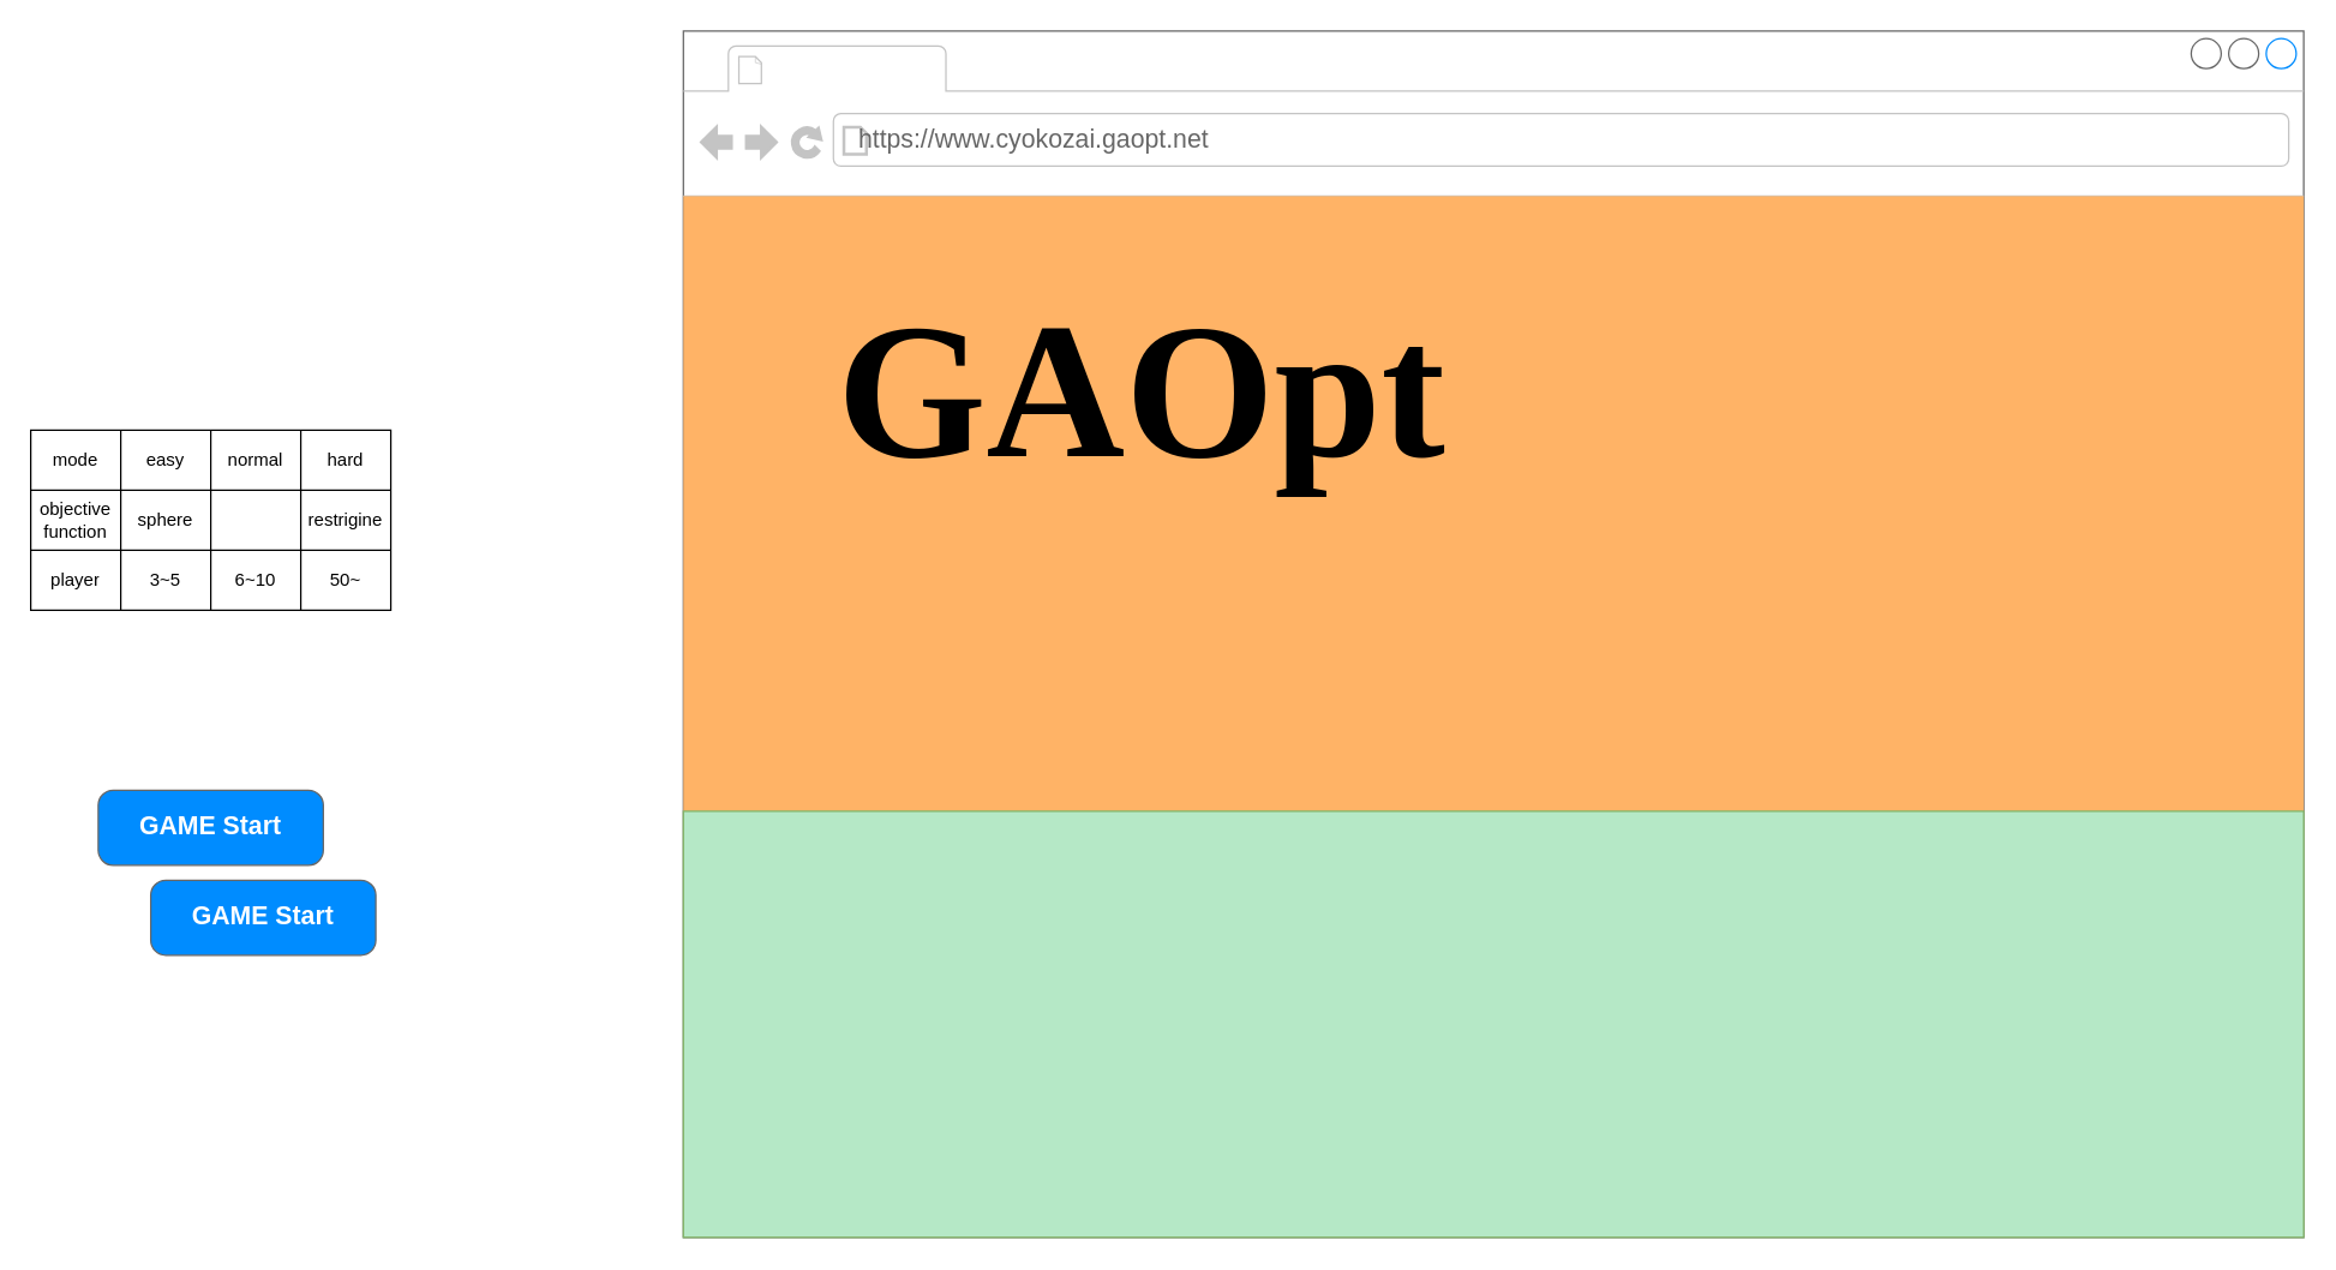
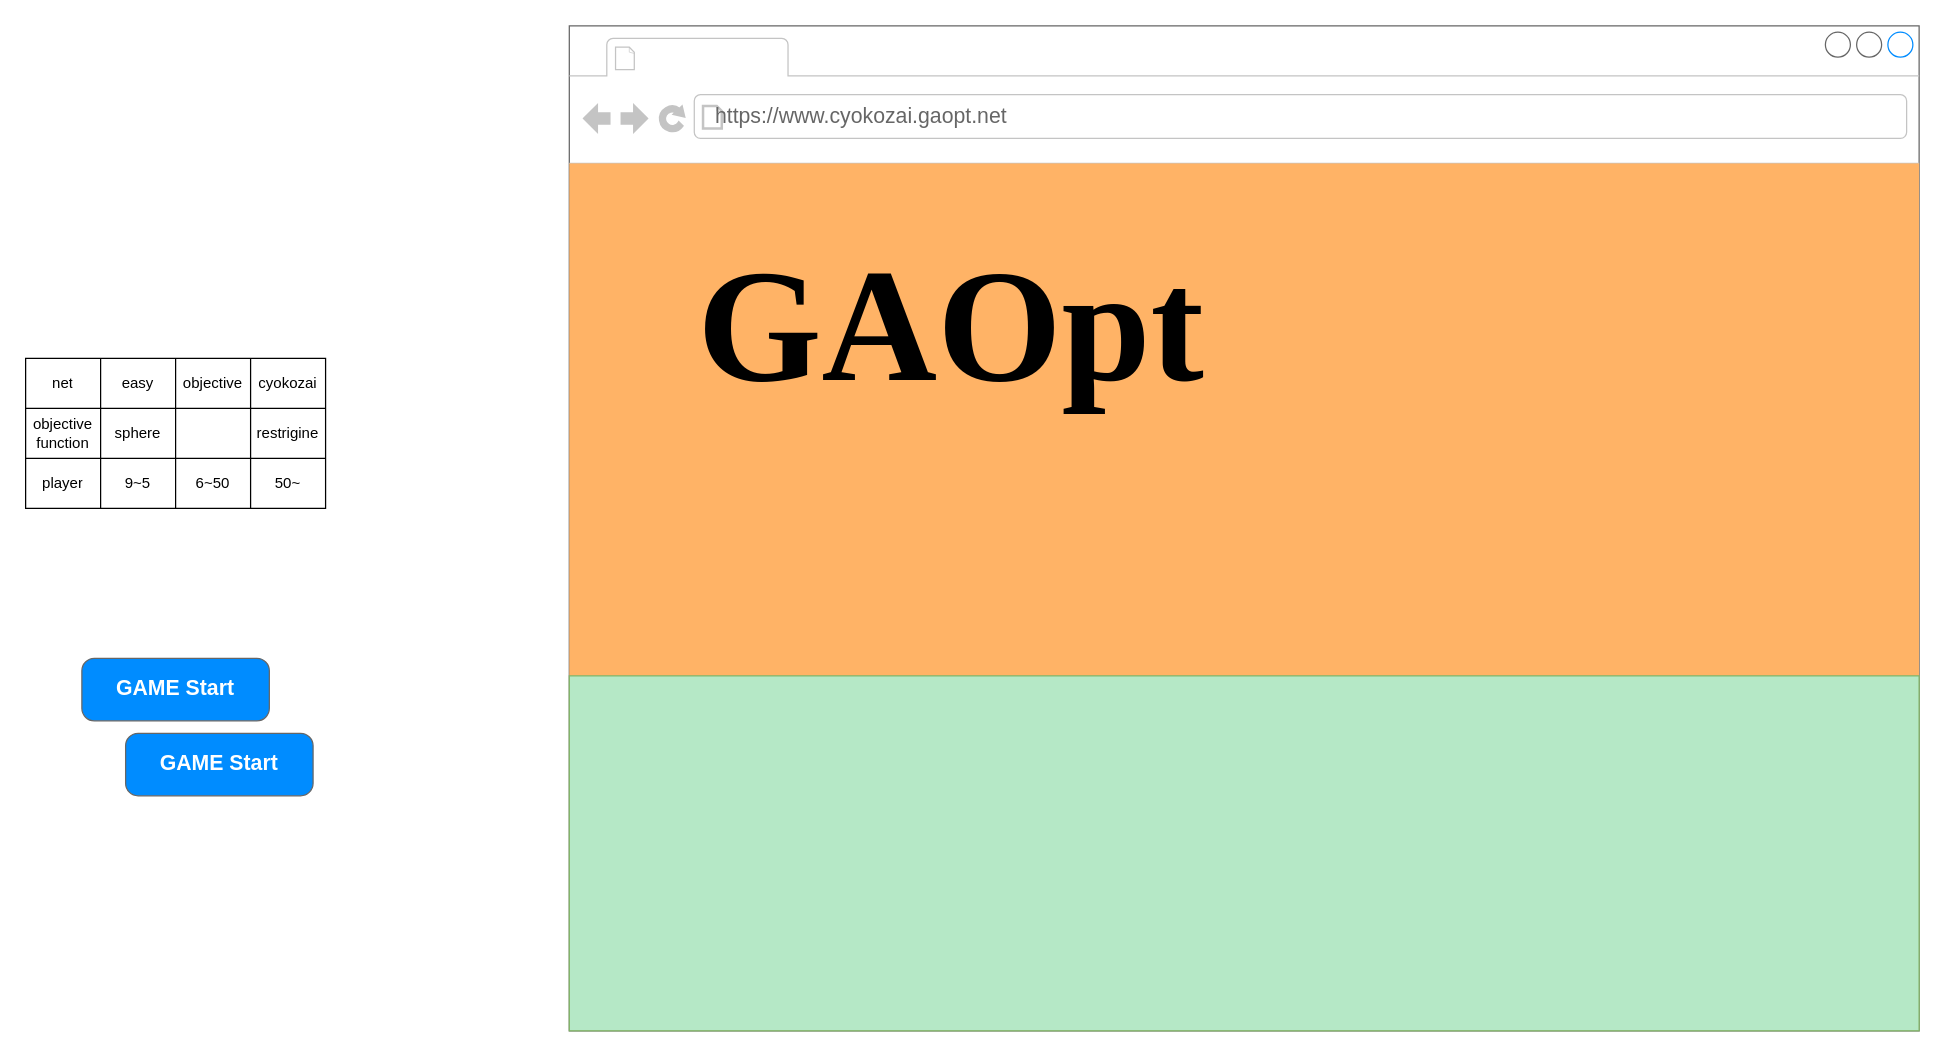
- <mxCell id="9" value="mode" style="shape=partialRectangle;html=1;whiteSpace=wrap;connectable=0;overflow=hidden;fillColor=none;top=0;left=0;bottom=0;right=0;pointerEvents=1;" vertex="1" parent="8"><mxGeometry width="60" height="40" as="geometry"><mxRectangle width="60" height="40" as="alternateBounds" /></mxGeometry></mxCell>
+ <mxCell id="9" value="net" style="shape=partialRectangle;html=1;whiteSpace=wrap;connectable=0;overflow=hidden;fillColor=none;top=0;left=0;bottom=0;right=0;pointerEvents=1;" vertex="1" parent="8"><mxGeometry width="60" height="40" as="geometry"><mxRectangle width="60" height="40" as="alternateBounds" /></mxGeometry></mxCell>
- <mxCell id="11" value="normal" style="shape=partialRectangle;html=1;whiteSpace=wrap;connectable=0;overflow=hidden;fillColor=none;top=0;left=0;bottom=0;right=0;pointerEvents=1;" vertex="1" parent="8"><mxGeometry x="120" width="60" height="40" as="geometry"><mxRectangle width="60" height="40" as="alternateBounds" /></mxGeometry></mxCell>
+ <mxCell id="11" value="objective" style="shape=partialRectangle;html=1;whiteSpace=wrap;connectable=0;overflow=hidden;fillColor=none;top=0;left=0;bottom=0;right=0;pointerEvents=1;" vertex="1" parent="8"><mxGeometry x="120" width="60" height="40" as="geometry"><mxRectangle width="60" height="40" as="alternateBounds" /></mxGeometry></mxCell>
- <mxCell id="12" value="hard" style="shape=partialRectangle;html=1;whiteSpace=wrap;connectable=0;overflow=hidden;fillColor=none;top=0;left=0;bottom=0;right=0;pointerEvents=1;" vertex="1" parent="8"><mxGeometry x="180" width="60" height="40" as="geometry"><mxRectangle width="60" height="40" as="alternateBounds" /></mxGeometry></mxCell>
+ <mxCell id="12" value="cyokozai" style="shape=partialRectangle;html=1;whiteSpace=wrap;connectable=0;overflow=hidden;fillColor=none;top=0;left=0;bottom=0;right=0;pointerEvents=1;" vertex="1" parent="8"><mxGeometry x="180" width="60" height="40" as="geometry"><mxRectangle width="60" height="40" as="alternateBounds" /></mxGeometry></mxCell>
- <mxCell id="20" value="3~5" style="shape=partialRectangle;html=1;whiteSpace=wrap;connectable=0;overflow=hidden;fillColor=none;top=0;left=0;bottom=0;right=0;pointerEvents=1;" vertex="1" parent="18"><mxGeometry x="60" width="60" height="40" as="geometry"><mxRectangle width="60" height="40" as="alternateBounds" /></mxGeometry></mxCell>
+ <mxCell id="20" value="9~5" style="shape=partialRectangle;html=1;whiteSpace=wrap;connectable=0;overflow=hidden;fillColor=none;top=0;left=0;bottom=0;right=0;pointerEvents=1;" vertex="1" parent="18"><mxGeometry x="60" width="60" height="40" as="geometry"><mxRectangle width="60" height="40" as="alternateBounds" /></mxGeometry></mxCell>
- <mxCell id="21" value="6~10" style="shape=partialRectangle;html=1;whiteSpace=wrap;connectable=0;overflow=hidden;fillColor=none;top=0;left=0;bottom=0;right=0;pointerEvents=1;" vertex="1" parent="18"><mxGeometry x="120" width="60" height="40" as="geometry"><mxRectangle width="60" height="40" as="alternateBounds" /></mxGeometry></mxCell>
+ <mxCell id="21" value="6~50" style="shape=partialRectangle;html=1;whiteSpace=wrap;connectable=0;overflow=hidden;fillColor=none;top=0;left=0;bottom=0;right=0;pointerEvents=1;" vertex="1" parent="18"><mxGeometry x="120" width="60" height="40" as="geometry"><mxRectangle width="60" height="40" as="alternateBounds" /></mxGeometry></mxCell>
